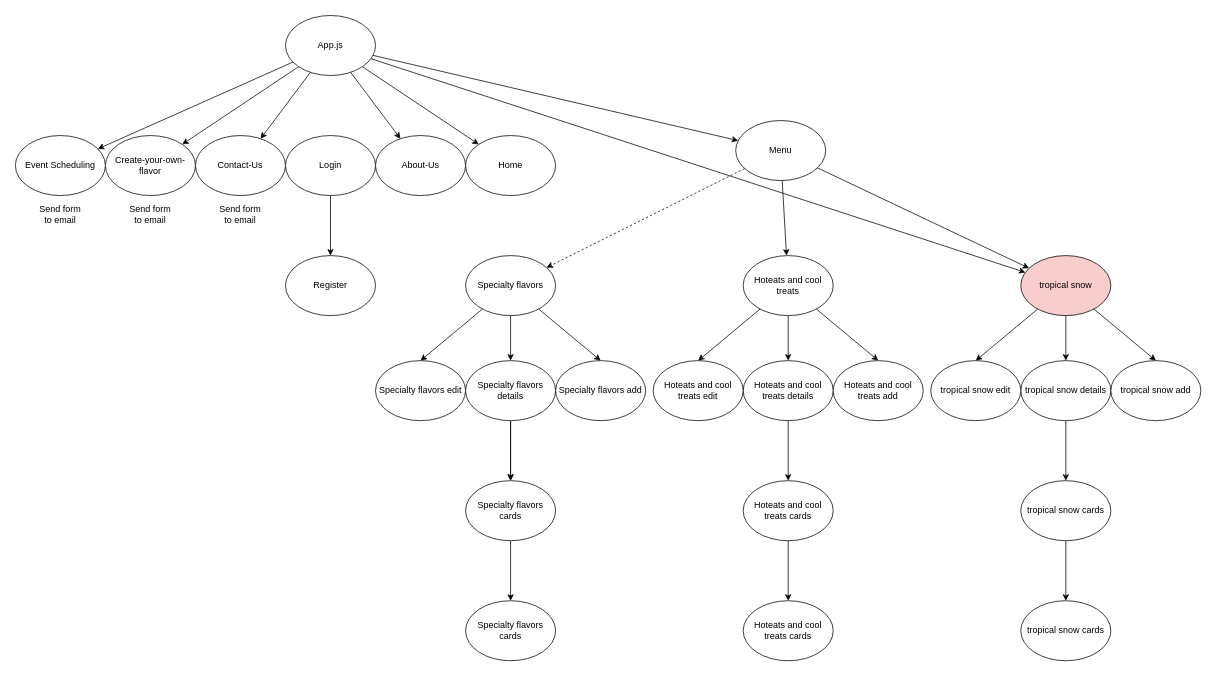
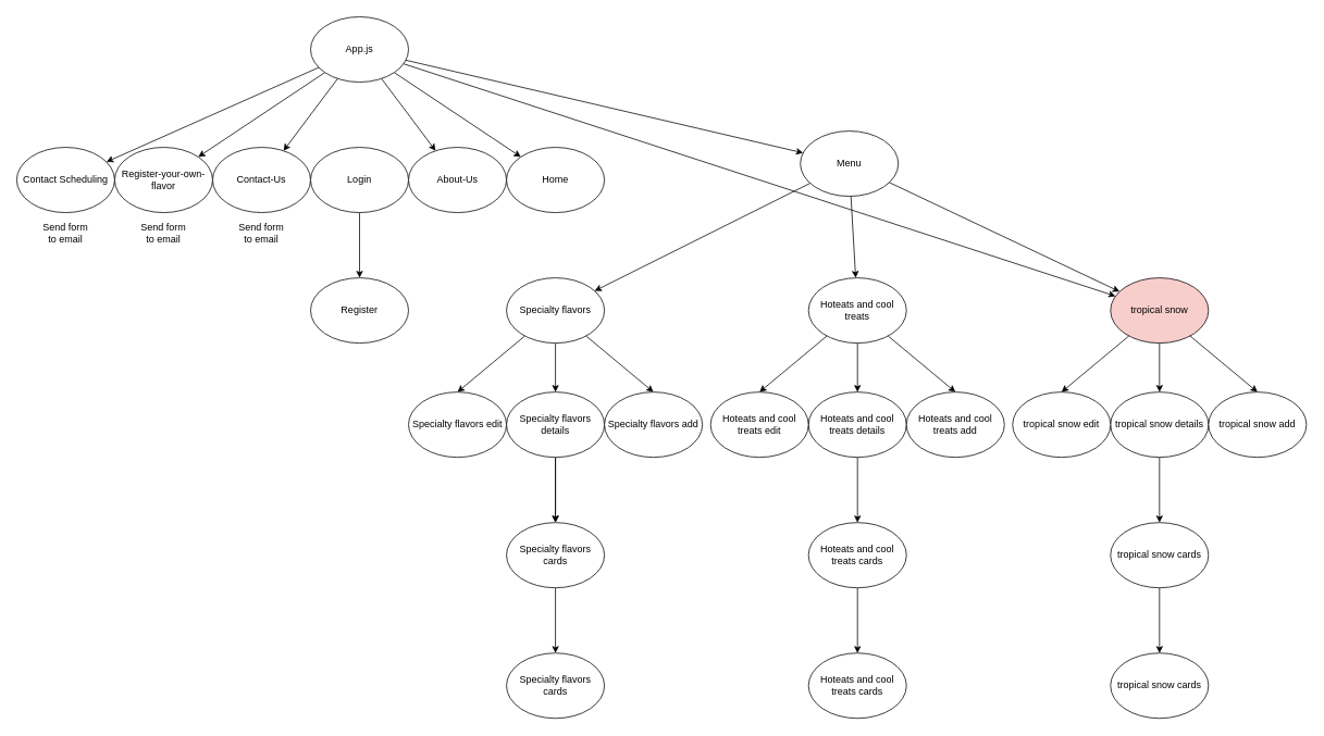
- <mxCell id="16" value="Event Scheduling" style="ellipse;whiteSpace=wrap;html=1;" vertex="1" parent="1"><mxGeometry x="20" y="180" width="120" height="80" as="geometry" /></mxCell>
+ <mxCell id="16" value="Contact Scheduling" style="ellipse;whiteSpace=wrap;html=1;" vertex="1" parent="1"><mxGeometry x="20" y="180" width="120" height="80" as="geometry" /></mxCell>
- <mxCell id="15" value="Create-your-own-flavor" style="ellipse;whiteSpace=wrap;html=1;" vertex="1" parent="1"><mxGeometry x="140" y="180" width="120" height="80" as="geometry" /></mxCell>
+ <mxCell id="15" value="Register-your-own-flavor" style="ellipse;whiteSpace=wrap;html=1;" vertex="1" parent="1"><mxGeometry x="140" y="180" width="120" height="80" as="geometry" /></mxCell>
- <mxCell id="12" value="" style="edgeStyle=none;html=1;dashed=1;" edge="1" parent="1" source="14" target="35"><mxGeometry relative="1" as="geometry" /></mxCell>
+ <mxCell id="12" value="" style="edgeStyle=none;html=1;" edge="1" parent="1" source="14" target="35"><mxGeometry relative="1" as="geometry" /></mxCell>
